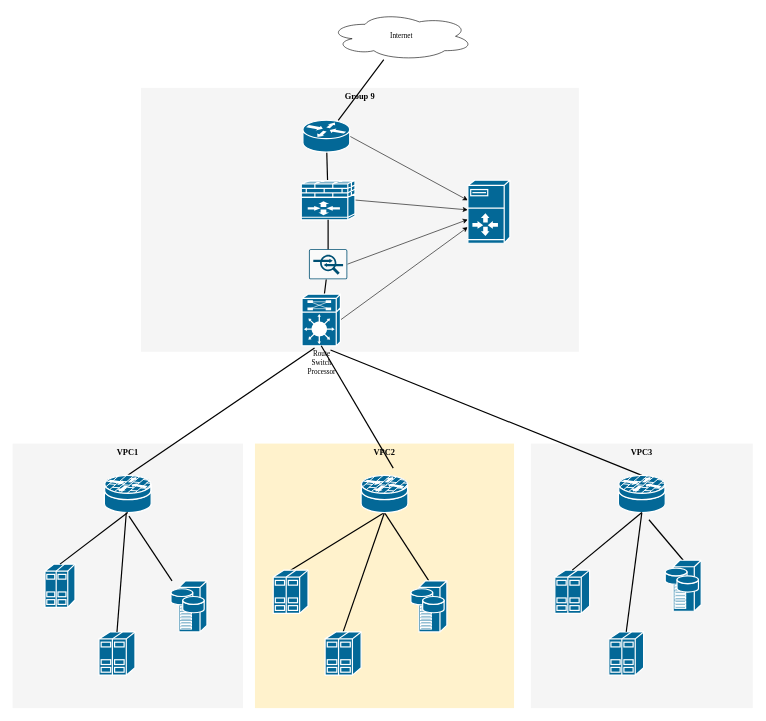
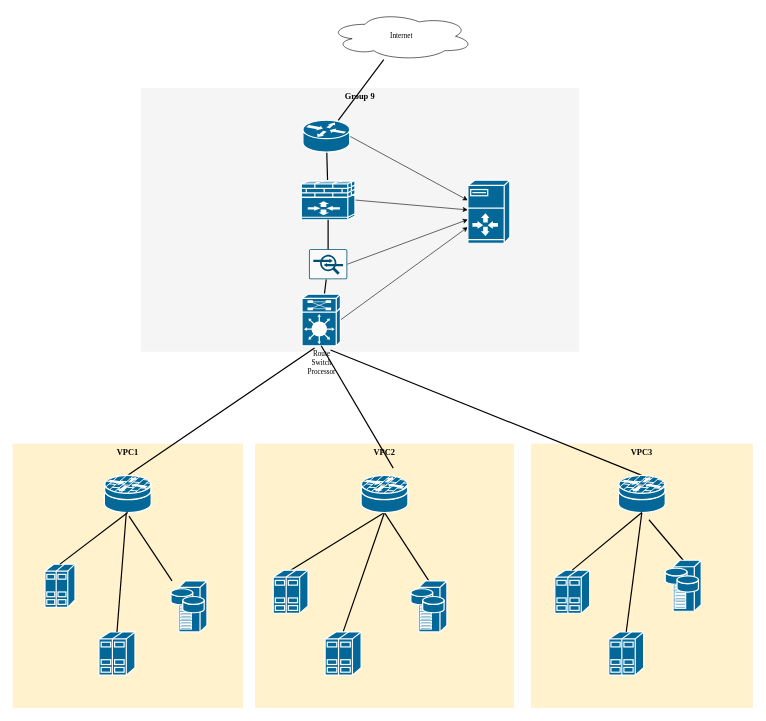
- <mxCell id="5" value="VPC1" style="whiteSpace=wrap;html=1;rounded=0;shadow=0;comic=0;strokeWidth=1;fontFamily=Verdana;fontSize=14;fillColor=#f5f5f5;strokeColor=none;fontStyle=1;verticalAlign=top;" parent="1" vertex="1"><mxGeometry x="20" y="739" width="384" height="441" as="geometry" /></mxCell>
+ <mxCell id="5" value="VPC1" style="whiteSpace=wrap;html=1;rounded=0;shadow=0;comic=0;strokeWidth=1;fontFamily=Verdana;fontSize=14;fillColor=#fff2cc;strokeColor=none;fontStyle=1;verticalAlign=top;" parent="1" vertex="1"><mxGeometry x="20" y="739" width="384" height="441" as="geometry" /></mxCell>
- <mxCell id="3" value="VPC3" style="whiteSpace=wrap;html=1;rounded=0;shadow=0;comic=0;strokeWidth=1;fontFamily=Verdana;fontSize=14;fillColor=#f5f5f5;strokeColor=none;fontStyle=1;verticalAlign=top;" parent="1" vertex="1"><mxGeometry x="884" y="739" width="370" height="441" as="geometry" /></mxCell>
+ <mxCell id="3" value="VPC3" style="whiteSpace=wrap;html=1;rounded=0;shadow=0;comic=0;strokeWidth=1;fontFamily=Verdana;fontSize=14;fillColor=#fff2cc;strokeColor=none;fontStyle=1;verticalAlign=top;" parent="1" vertex="1"><mxGeometry x="884" y="739" width="370" height="441" as="geometry" /></mxCell>
